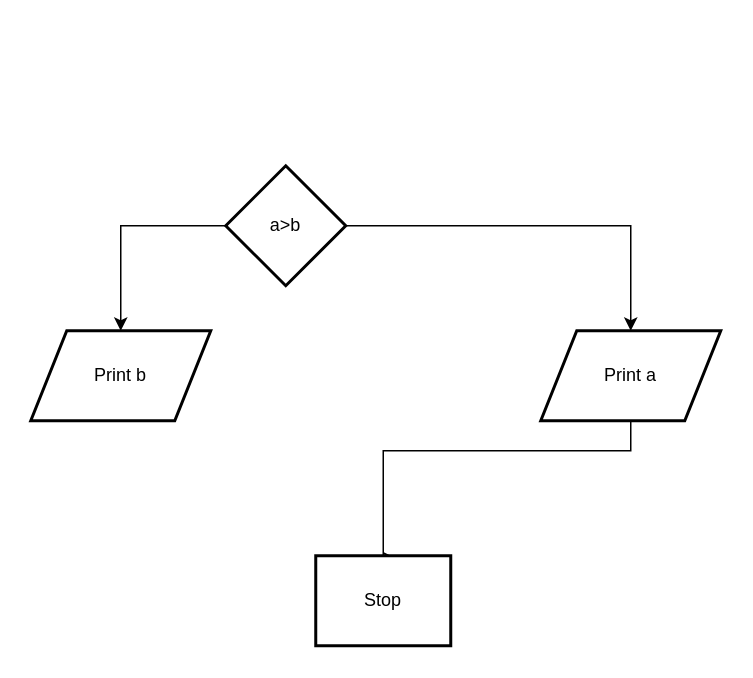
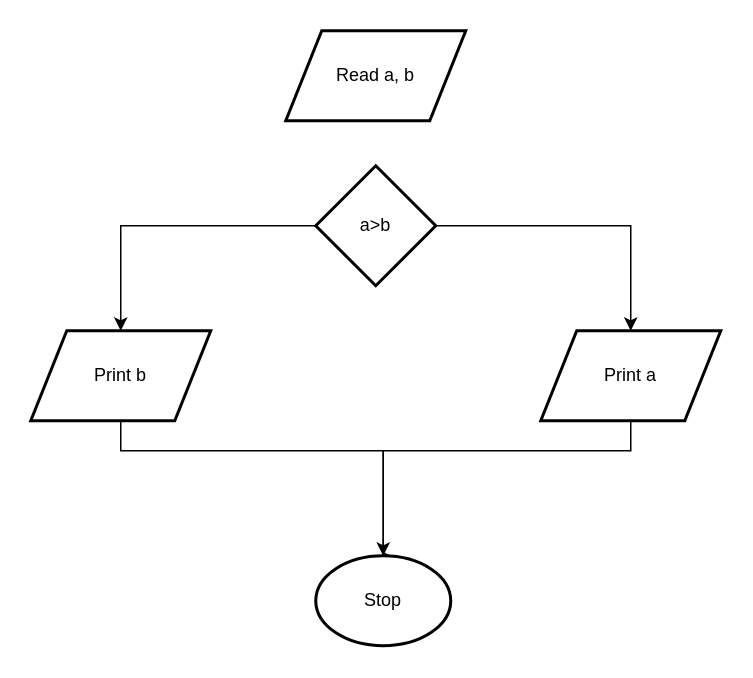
+ <mxCell id="2" value="Read a, b" style="shape=parallelogram;perimeter=parallelogramPerimeter;whiteSpace=wrap;html=1;strokeWidth=2;" vertex="1" parent="1"><mxGeometry x="190" y="20" width="120" height="60" as="geometry" /></mxCell>
- <mxCell id="5" value="a&amp;gt;b" style="rhombus;whiteSpace=wrap;html=1;strokeWidth=2;" vertex="1" parent="1"><mxGeometry x="150" y="110" width="80" height="80" as="geometry" /></mxCell>
+ <mxCell id="5" value="a&amp;gt;b" style="rhombus;whiteSpace=wrap;html=1;strokeWidth=2;" vertex="1" parent="1"><mxGeometry x="210" y="110" width="80" height="80" as="geometry" /></mxCell>
+ <mxCell id="8" value="" style="edgeStyle=orthogonalEdgeStyle;rounded=0;orthogonalLoop=1;jettySize=auto;html=1;" edge="1" parent="1" source="9" target="10"><mxGeometry relative="1" as="geometry"><Array as="points"><mxPoint x="80" y="300" /><mxPoint x="255" y="300" /></Array></mxGeometry></mxCell>
- <mxCell id="10" value="Stop" style="whiteSpace=wrap;html=1;strokeWidth=2;rounded=0;" vertex="1" parent="1"><mxGeometry x="210" y="370" width="90" height="60" as="geometry" /></mxCell>
+ <mxCell id="10" value="Stop" style="ellipse;whiteSpace=wrap;html=1;strokeWidth=2;" vertex="1" parent="1"><mxGeometry x="210" y="370" width="90" height="60" as="geometry" /></mxCell>
